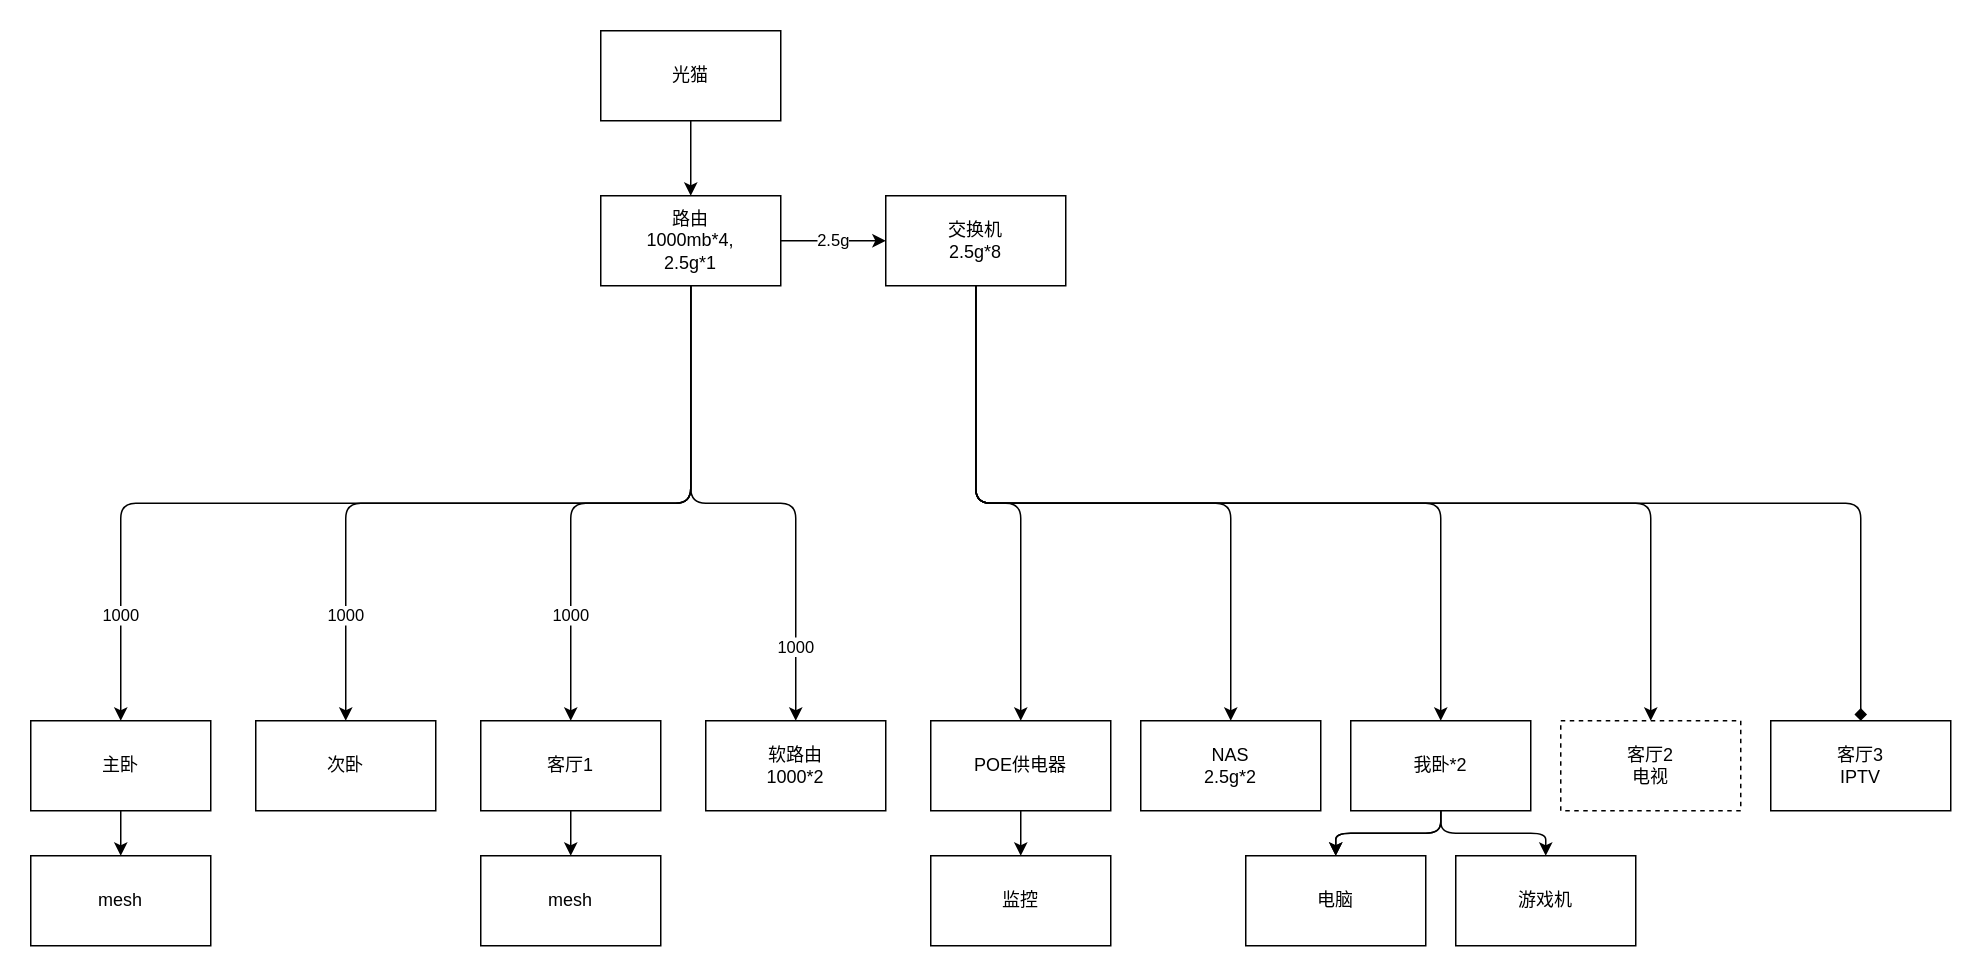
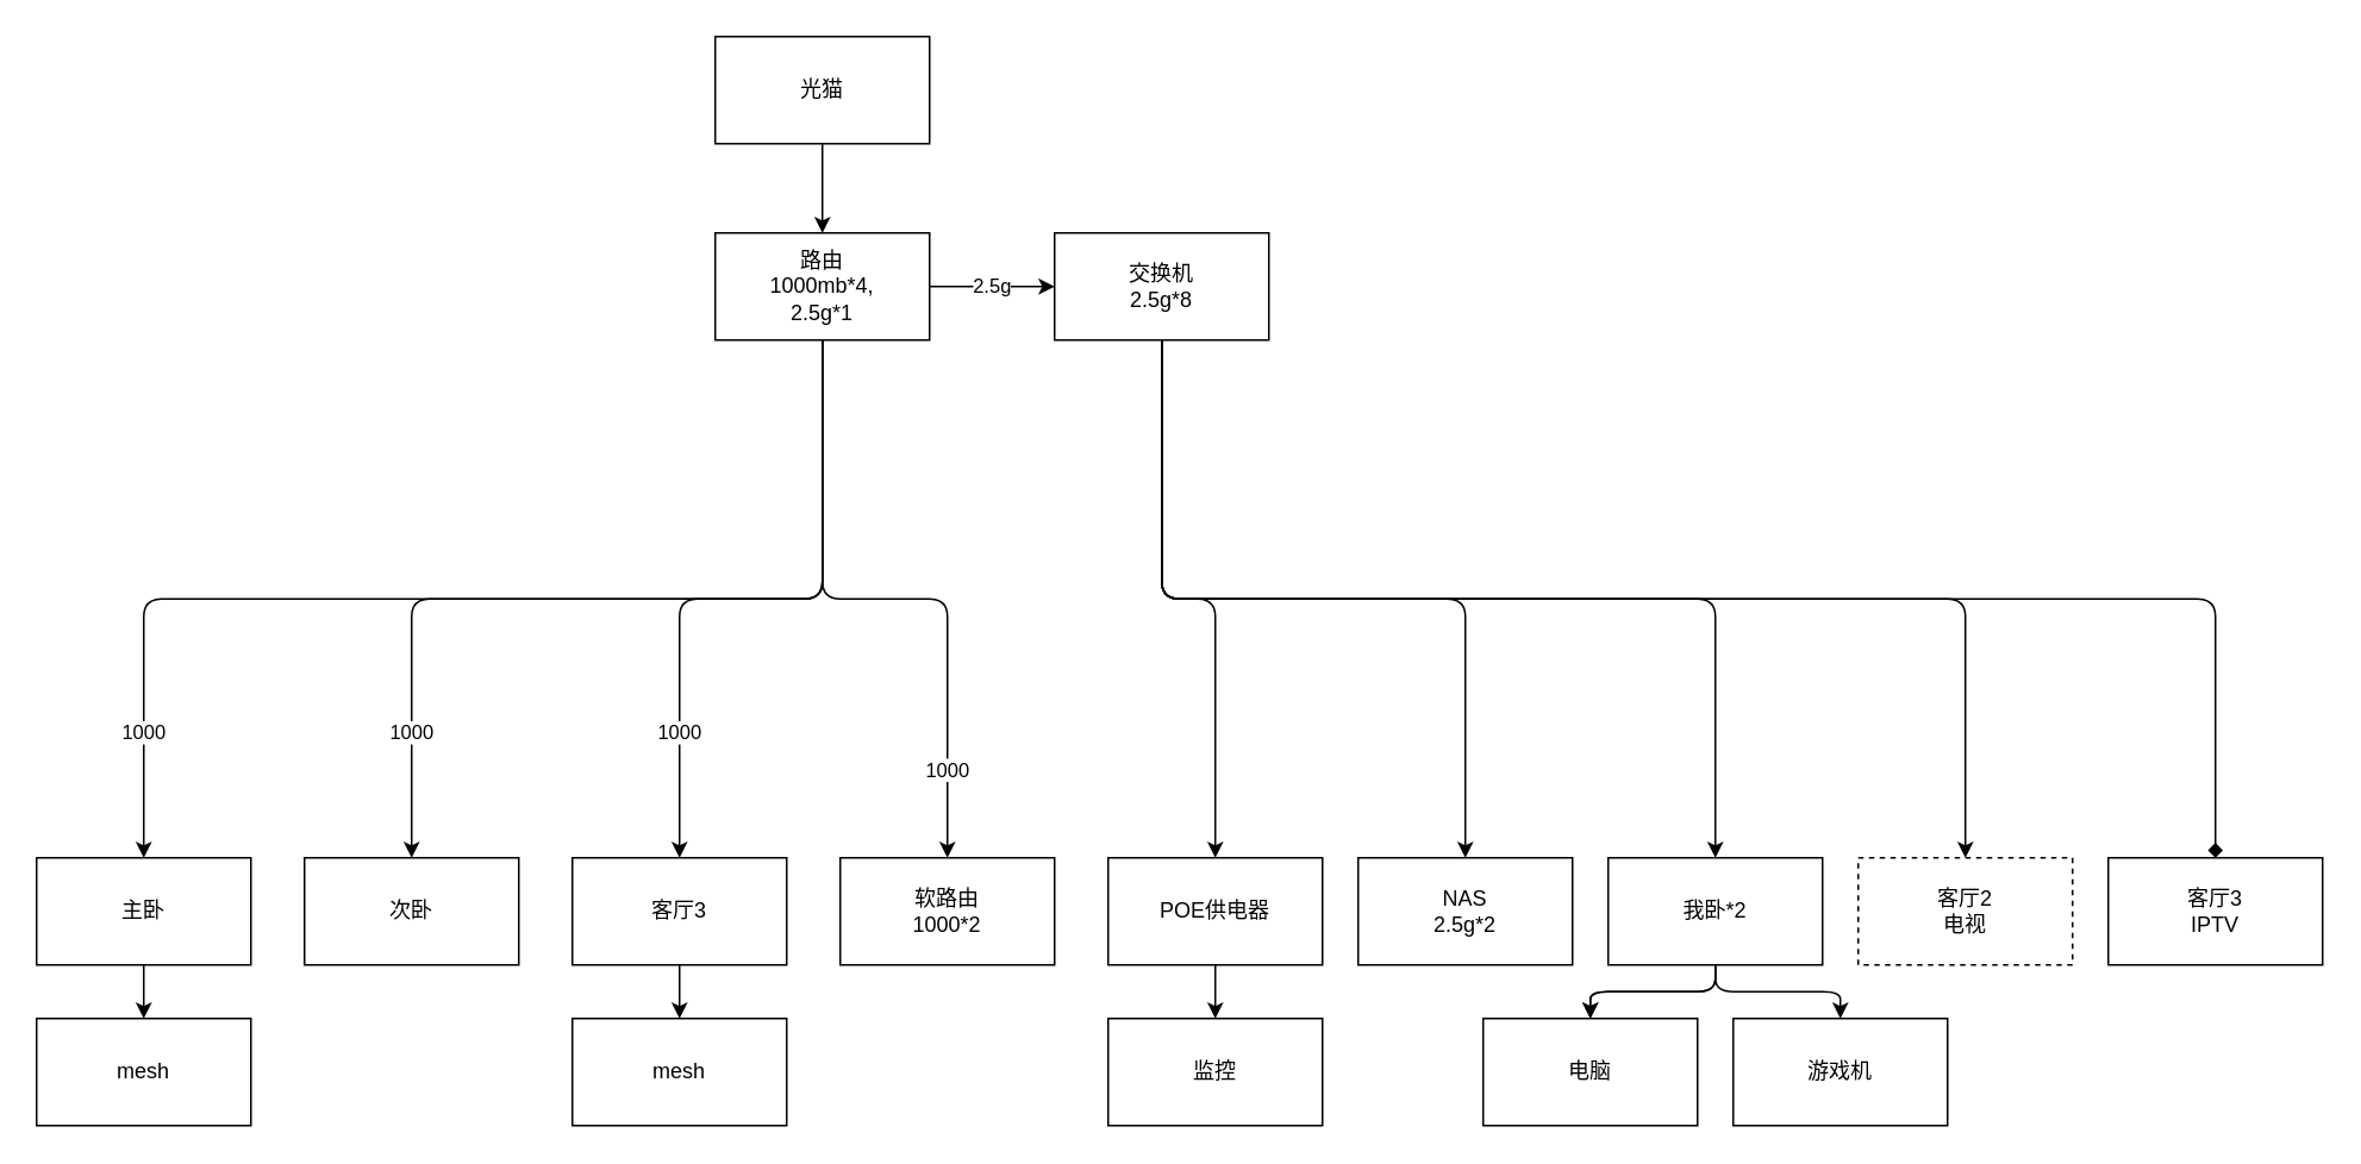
- <mxCell id="18" value="客厅1" style="whiteSpace=wrap;html=1;" parent="1" vertex="1"><mxGeometry x="320" y="480" width="120" height="60" as="geometry" /></mxCell>
+ <mxCell id="18" value="客厅3" style="whiteSpace=wrap;html=1;" parent="1" vertex="1"><mxGeometry x="320" y="480" width="120" height="60" as="geometry" /></mxCell>
